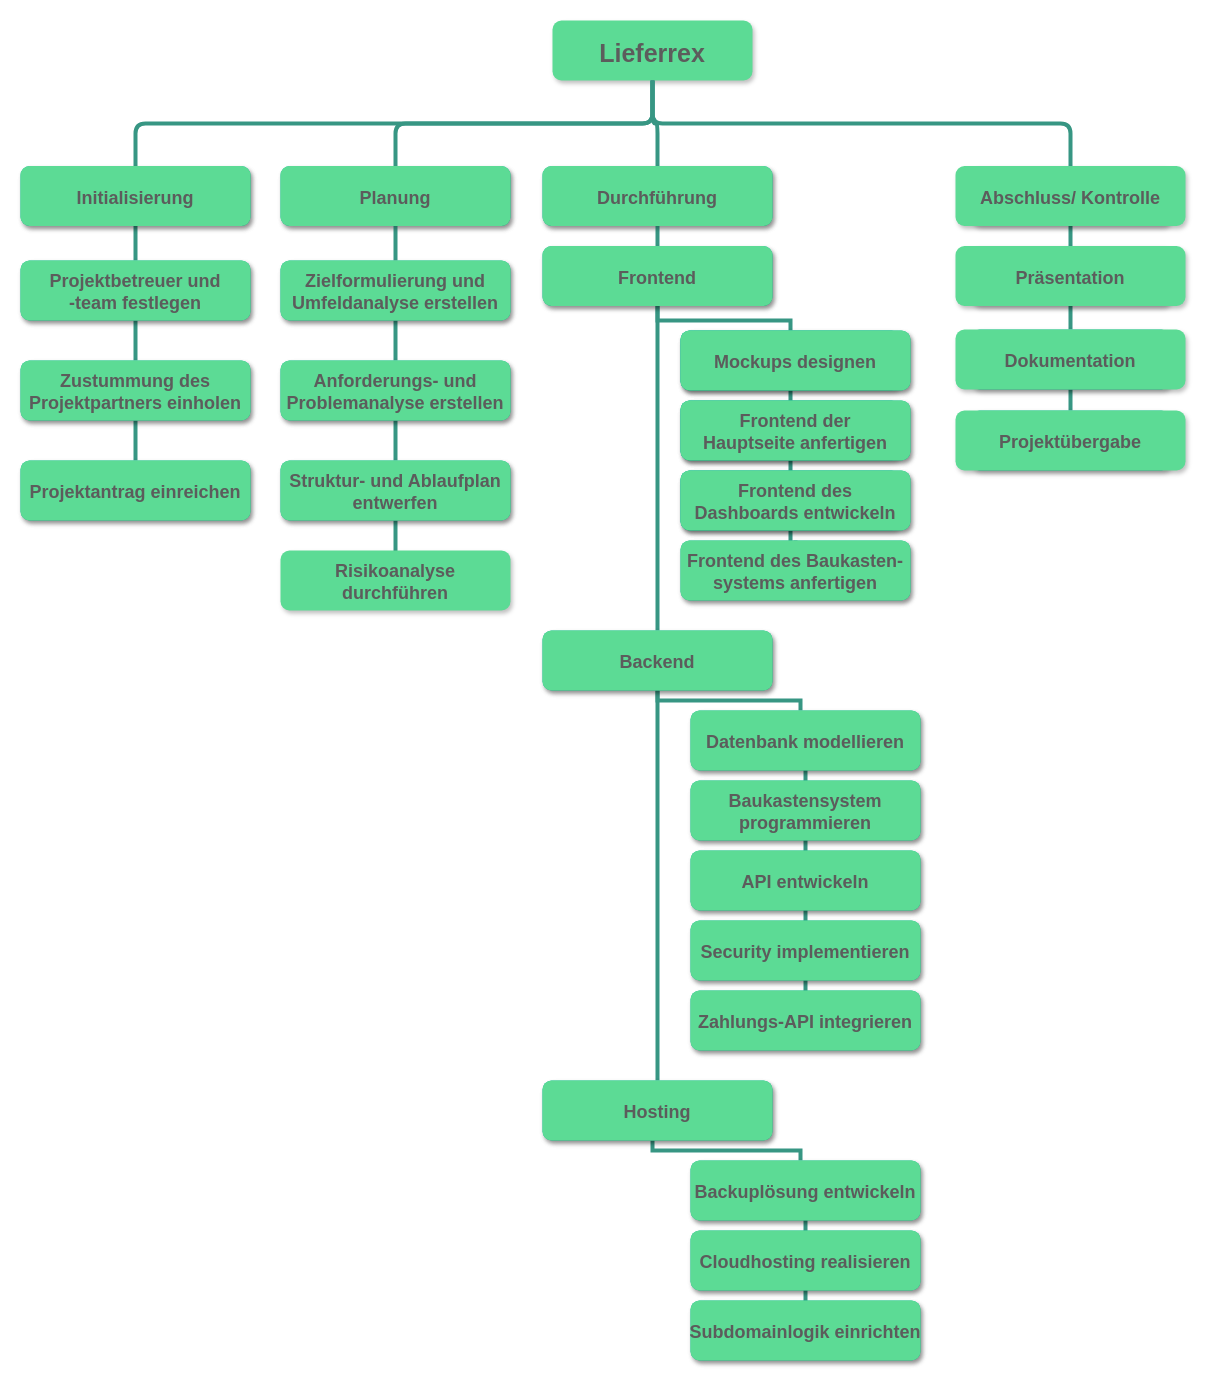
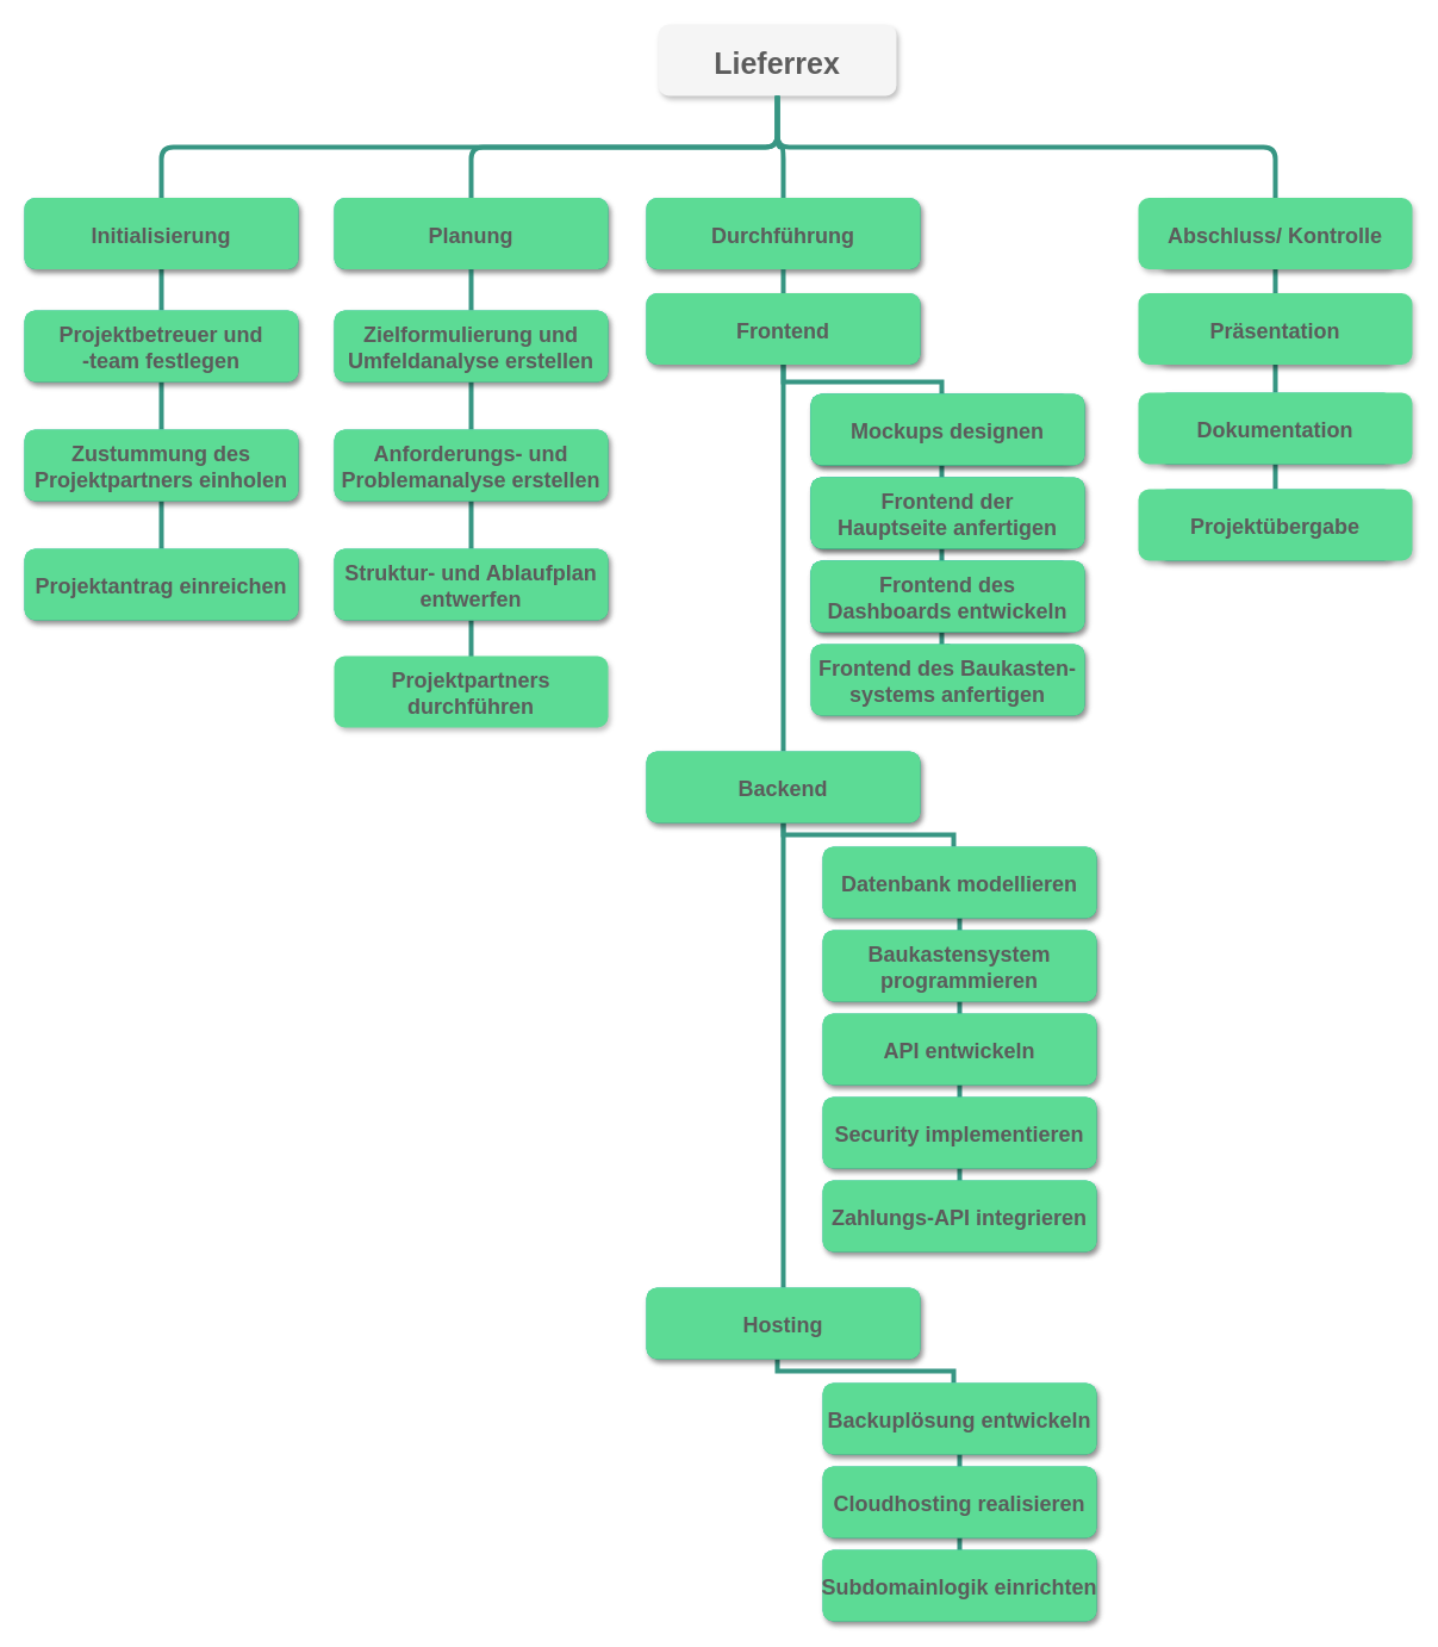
- <mxCell id="2" value="Lieferrex" style="rounded=1;fillColor=#5cdb95;strokeColor=none;shadow=1;fontStyle=1;fontColor=#5C5C5C;fontSize=25;" parent="1" vertex="1"><mxGeometry x="552" y="20" width="200" height="60" as="geometry" /></mxCell>
+ <mxCell id="2" value="Lieferrex" style="rounded=1;fillColor=#f5f5f5;strokeColor=none;shadow=1;fontStyle=1;fontColor=#5C5C5C;fontSize=25;" parent="1" vertex="1"><mxGeometry x="552" y="20" width="200" height="60" as="geometry" /></mxCell>
- <mxCell id="72" value="Risikoanalyse &#10;durchführen" style="rounded=1;fillColor=#5cdb95;strokeColor=none;shadow=1;fontStyle=1;fontColor=#5C5C5C;fontSize=18;" vertex="1" parent="1"><mxGeometry x="280" y="550" width="230" height="60" as="geometry" /></mxCell>
+ <mxCell id="72" value="Projektpartners &#10;durchführen" style="rounded=1;fillColor=#5cdb95;strokeColor=none;shadow=1;fontStyle=1;fontColor=#5C5C5C;fontSize=18;" vertex="1" parent="1"><mxGeometry x="280" y="550" width="230" height="60" as="geometry" /></mxCell>
